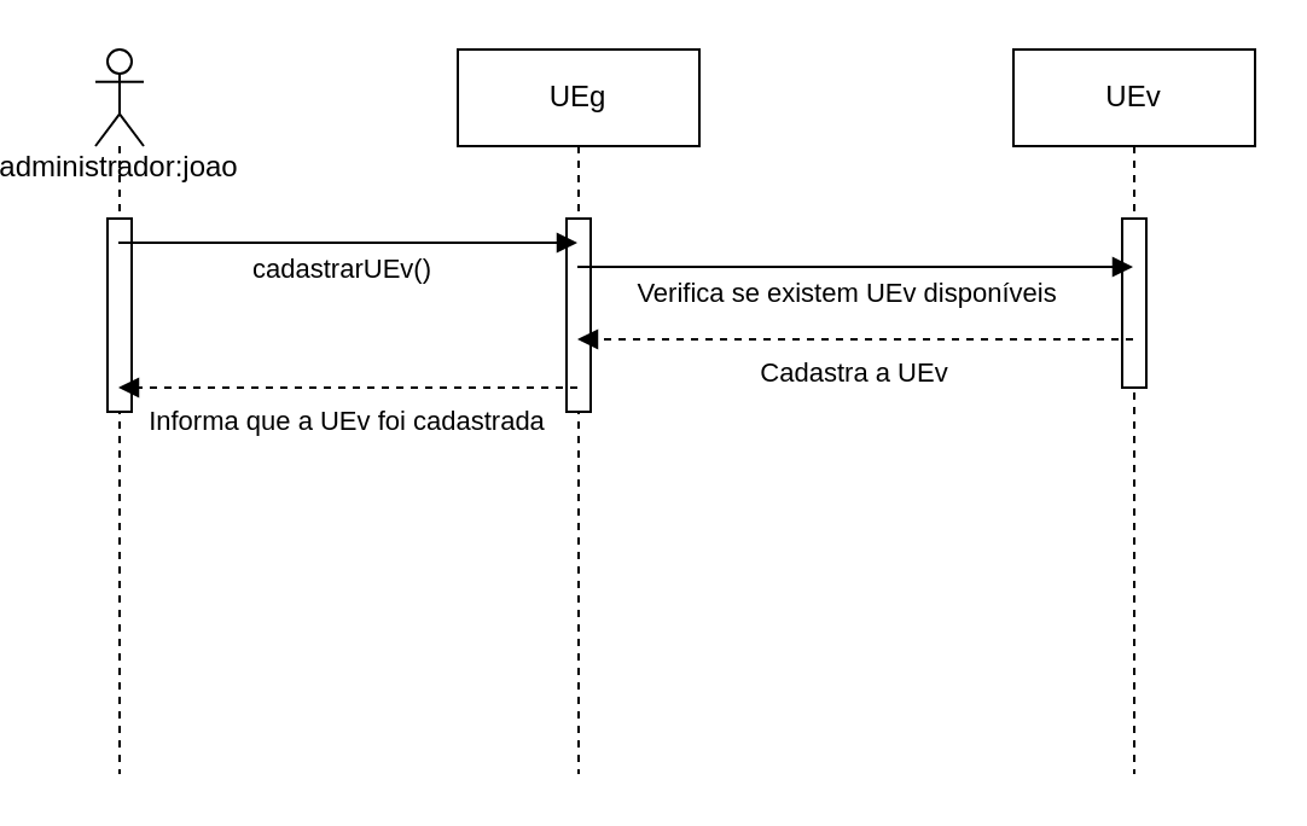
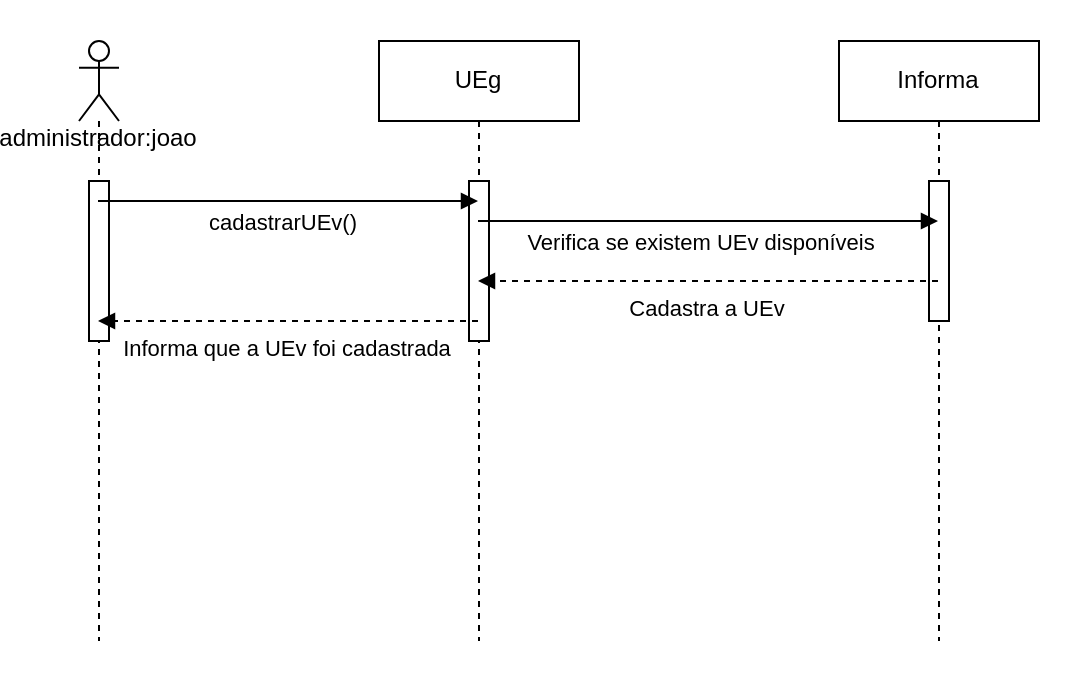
- <mxCell id="6" value="UEv" style="shape=umlLifeline;perimeter=lifelinePerimeter;whiteSpace=wrap;html=1;container=1;dropTarget=0;collapsible=0;recursiveResize=0;outlineConnect=0;portConstraint=eastwest;newEdgeStyle={&quot;curved&quot;:0,&quot;rounded&quot;:0};" parent="1" vertex="1"><mxGeometry x="400" y="20" width="100" height="300" as="geometry" /></mxCell>
+ <mxCell id="6" value="Informa" style="shape=umlLifeline;perimeter=lifelinePerimeter;whiteSpace=wrap;html=1;container=1;dropTarget=0;collapsible=0;recursiveResize=0;outlineConnect=0;portConstraint=eastwest;newEdgeStyle={&quot;curved&quot;:0,&quot;rounded&quot;:0};" parent="1" vertex="1"><mxGeometry x="400" y="20" width="100" height="300" as="geometry" /></mxCell>
